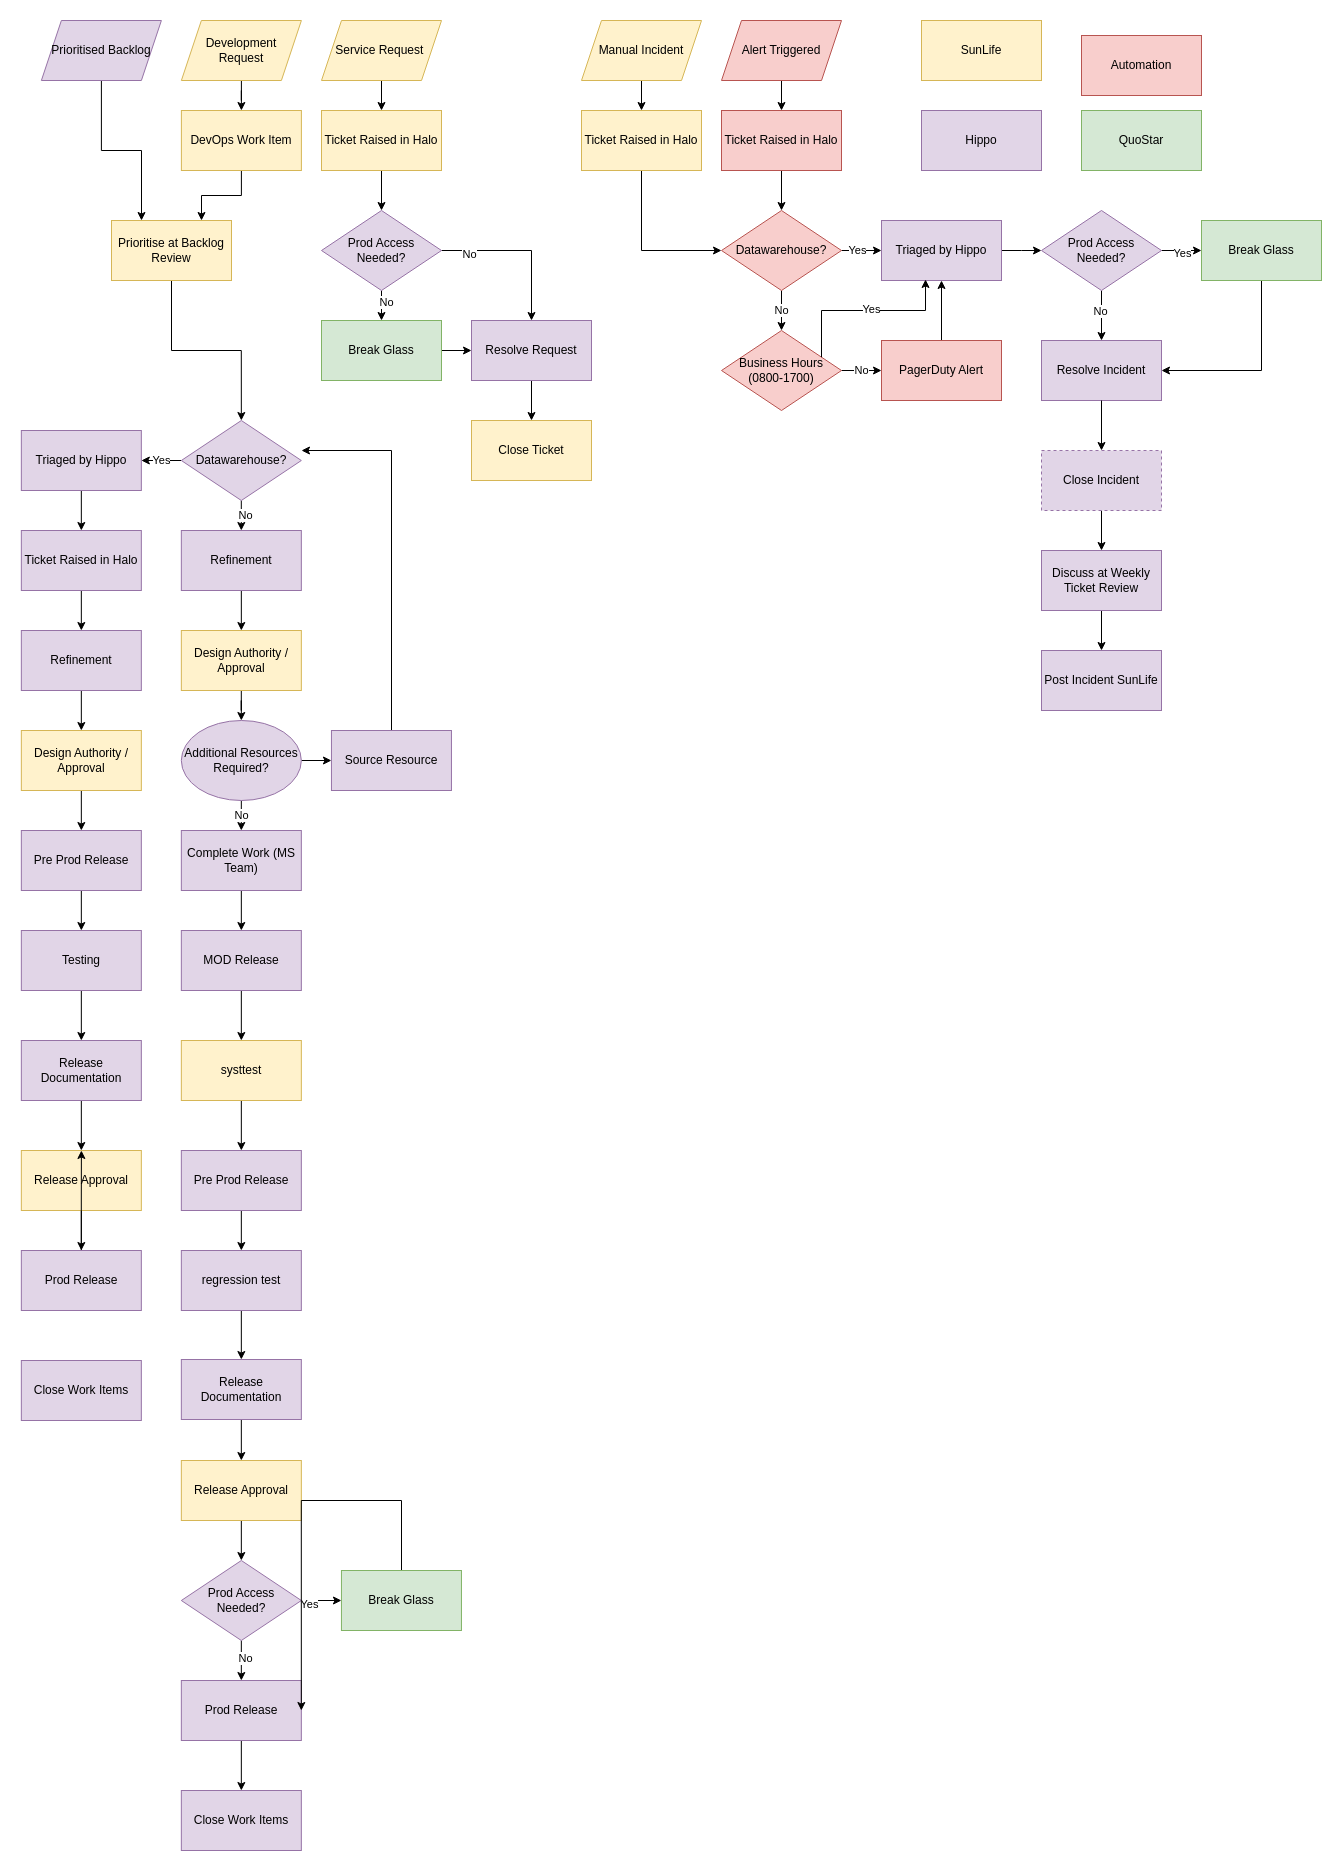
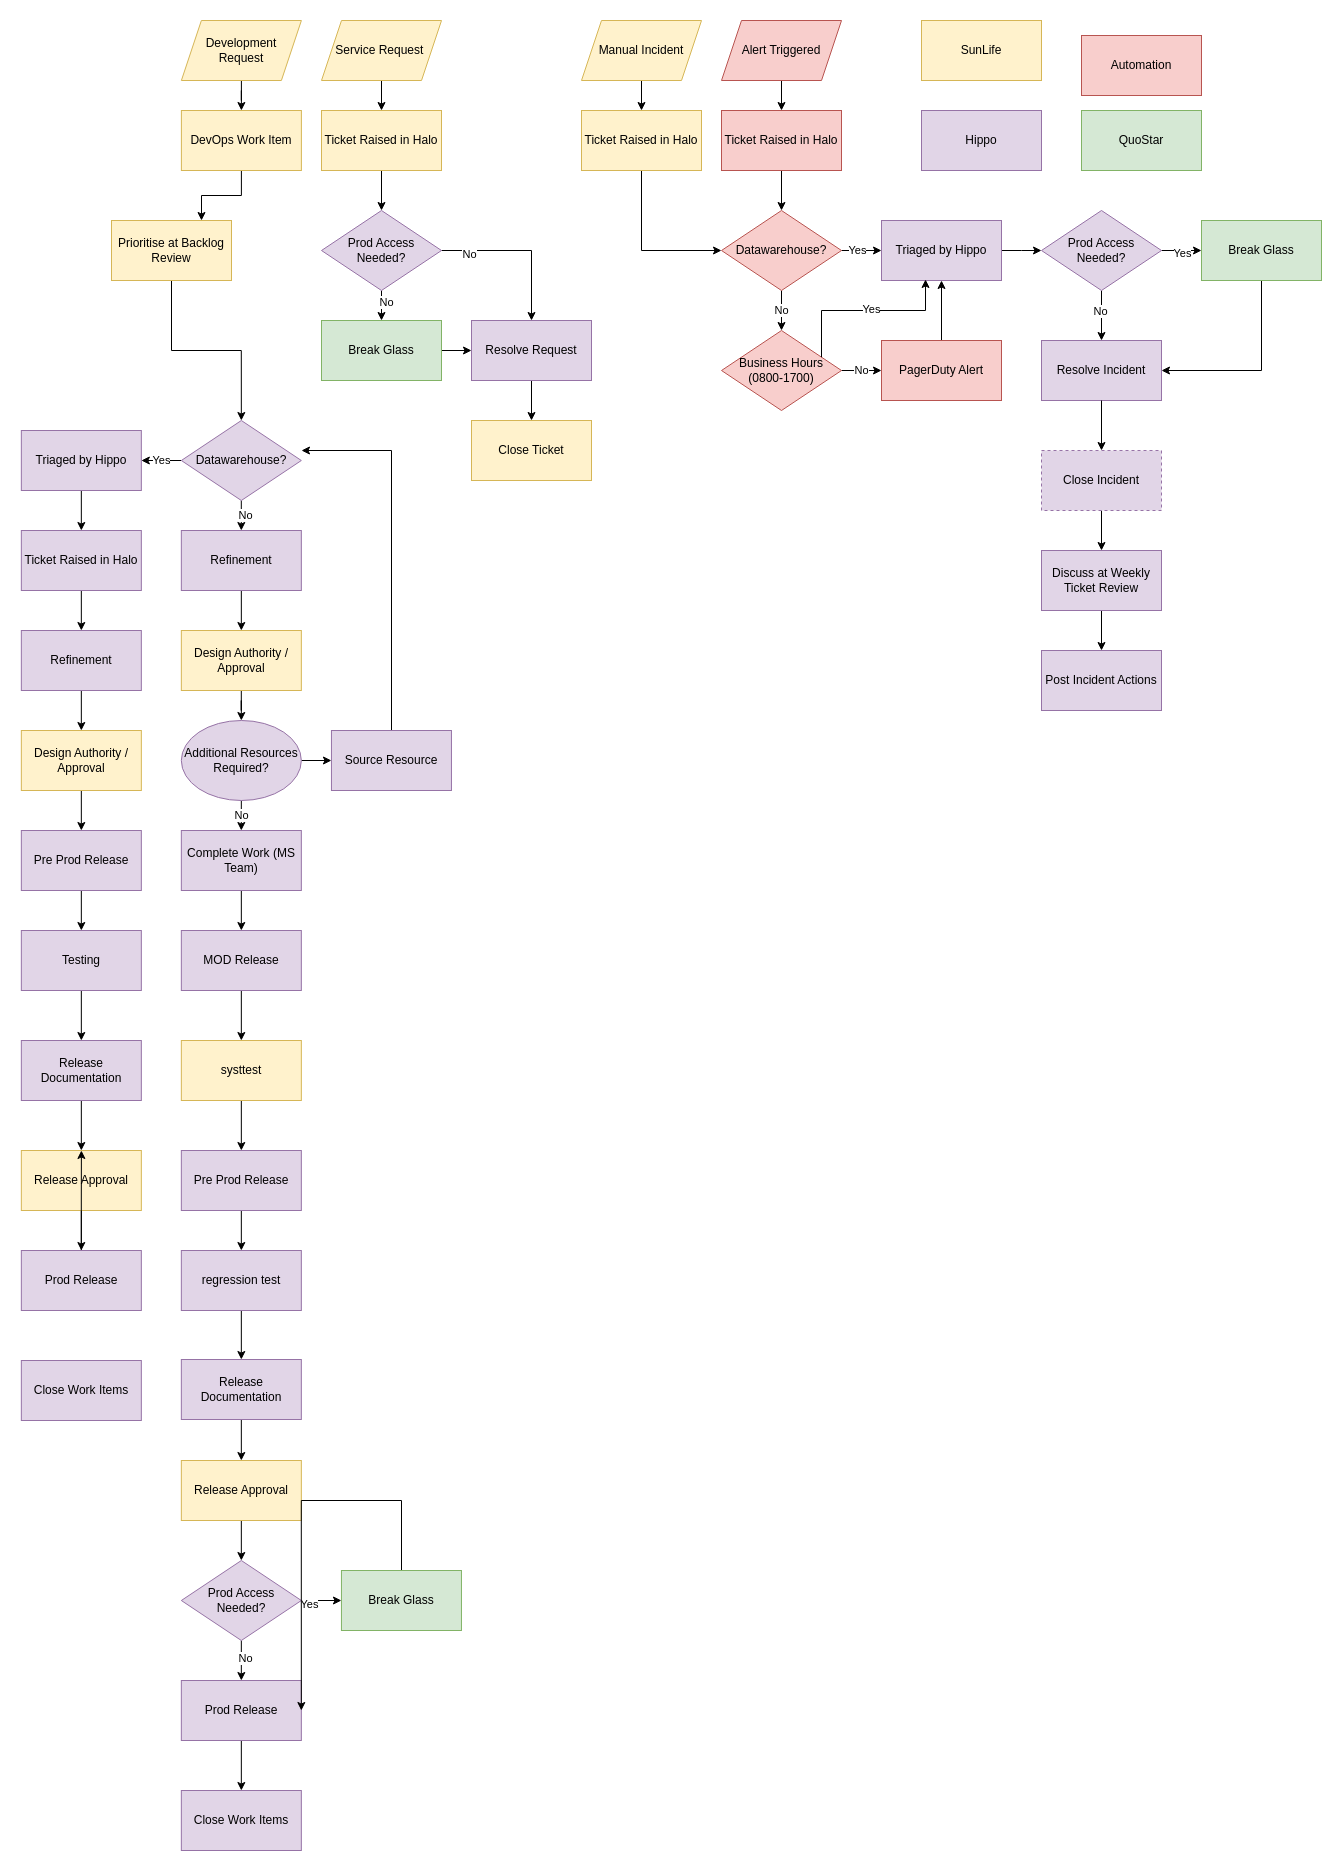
- <mxCell id="54" value="Prioritised Backlog" style="shape=parallelogram;perimeter=parallelogramPerimeter;whiteSpace=wrap;html=1;fixedSize=1;fillColor=#e1d5e7;strokeColor=#9673a6;" parent="1" vertex="1"><mxGeometry x="40.89" y="20" width="120" height="60" as="geometry" /></mxCell>
- <mxCell id="53" style="edgeStyle=orthogonalEdgeStyle;rounded=0;orthogonalLoop=1;jettySize=auto;html=1;entryX=0.25;entryY=0;entryDx=0;entryDy=0;" edge="1" parent="1" source="54" target="119"><mxGeometry relative="1" as="geometry" /></mxCell>
- <mxCell id="17" value="Post Incident SunLife" style="rounded=0;whiteSpace=wrap;html=1;fillColor=#e1d5e7;strokeColor=#9673a6;" parent="1" vertex="1"><mxGeometry x="1041" y="650" width="120" height="60" as="geometry" /></mxCell>
+ <mxCell id="17" value="Post Incident Actions" style="rounded=0;whiteSpace=wrap;html=1;fillColor=#e1d5e7;strokeColor=#9673a6;" parent="1" vertex="1"><mxGeometry x="1041" y="650" width="120" height="60" as="geometry" /></mxCell>
